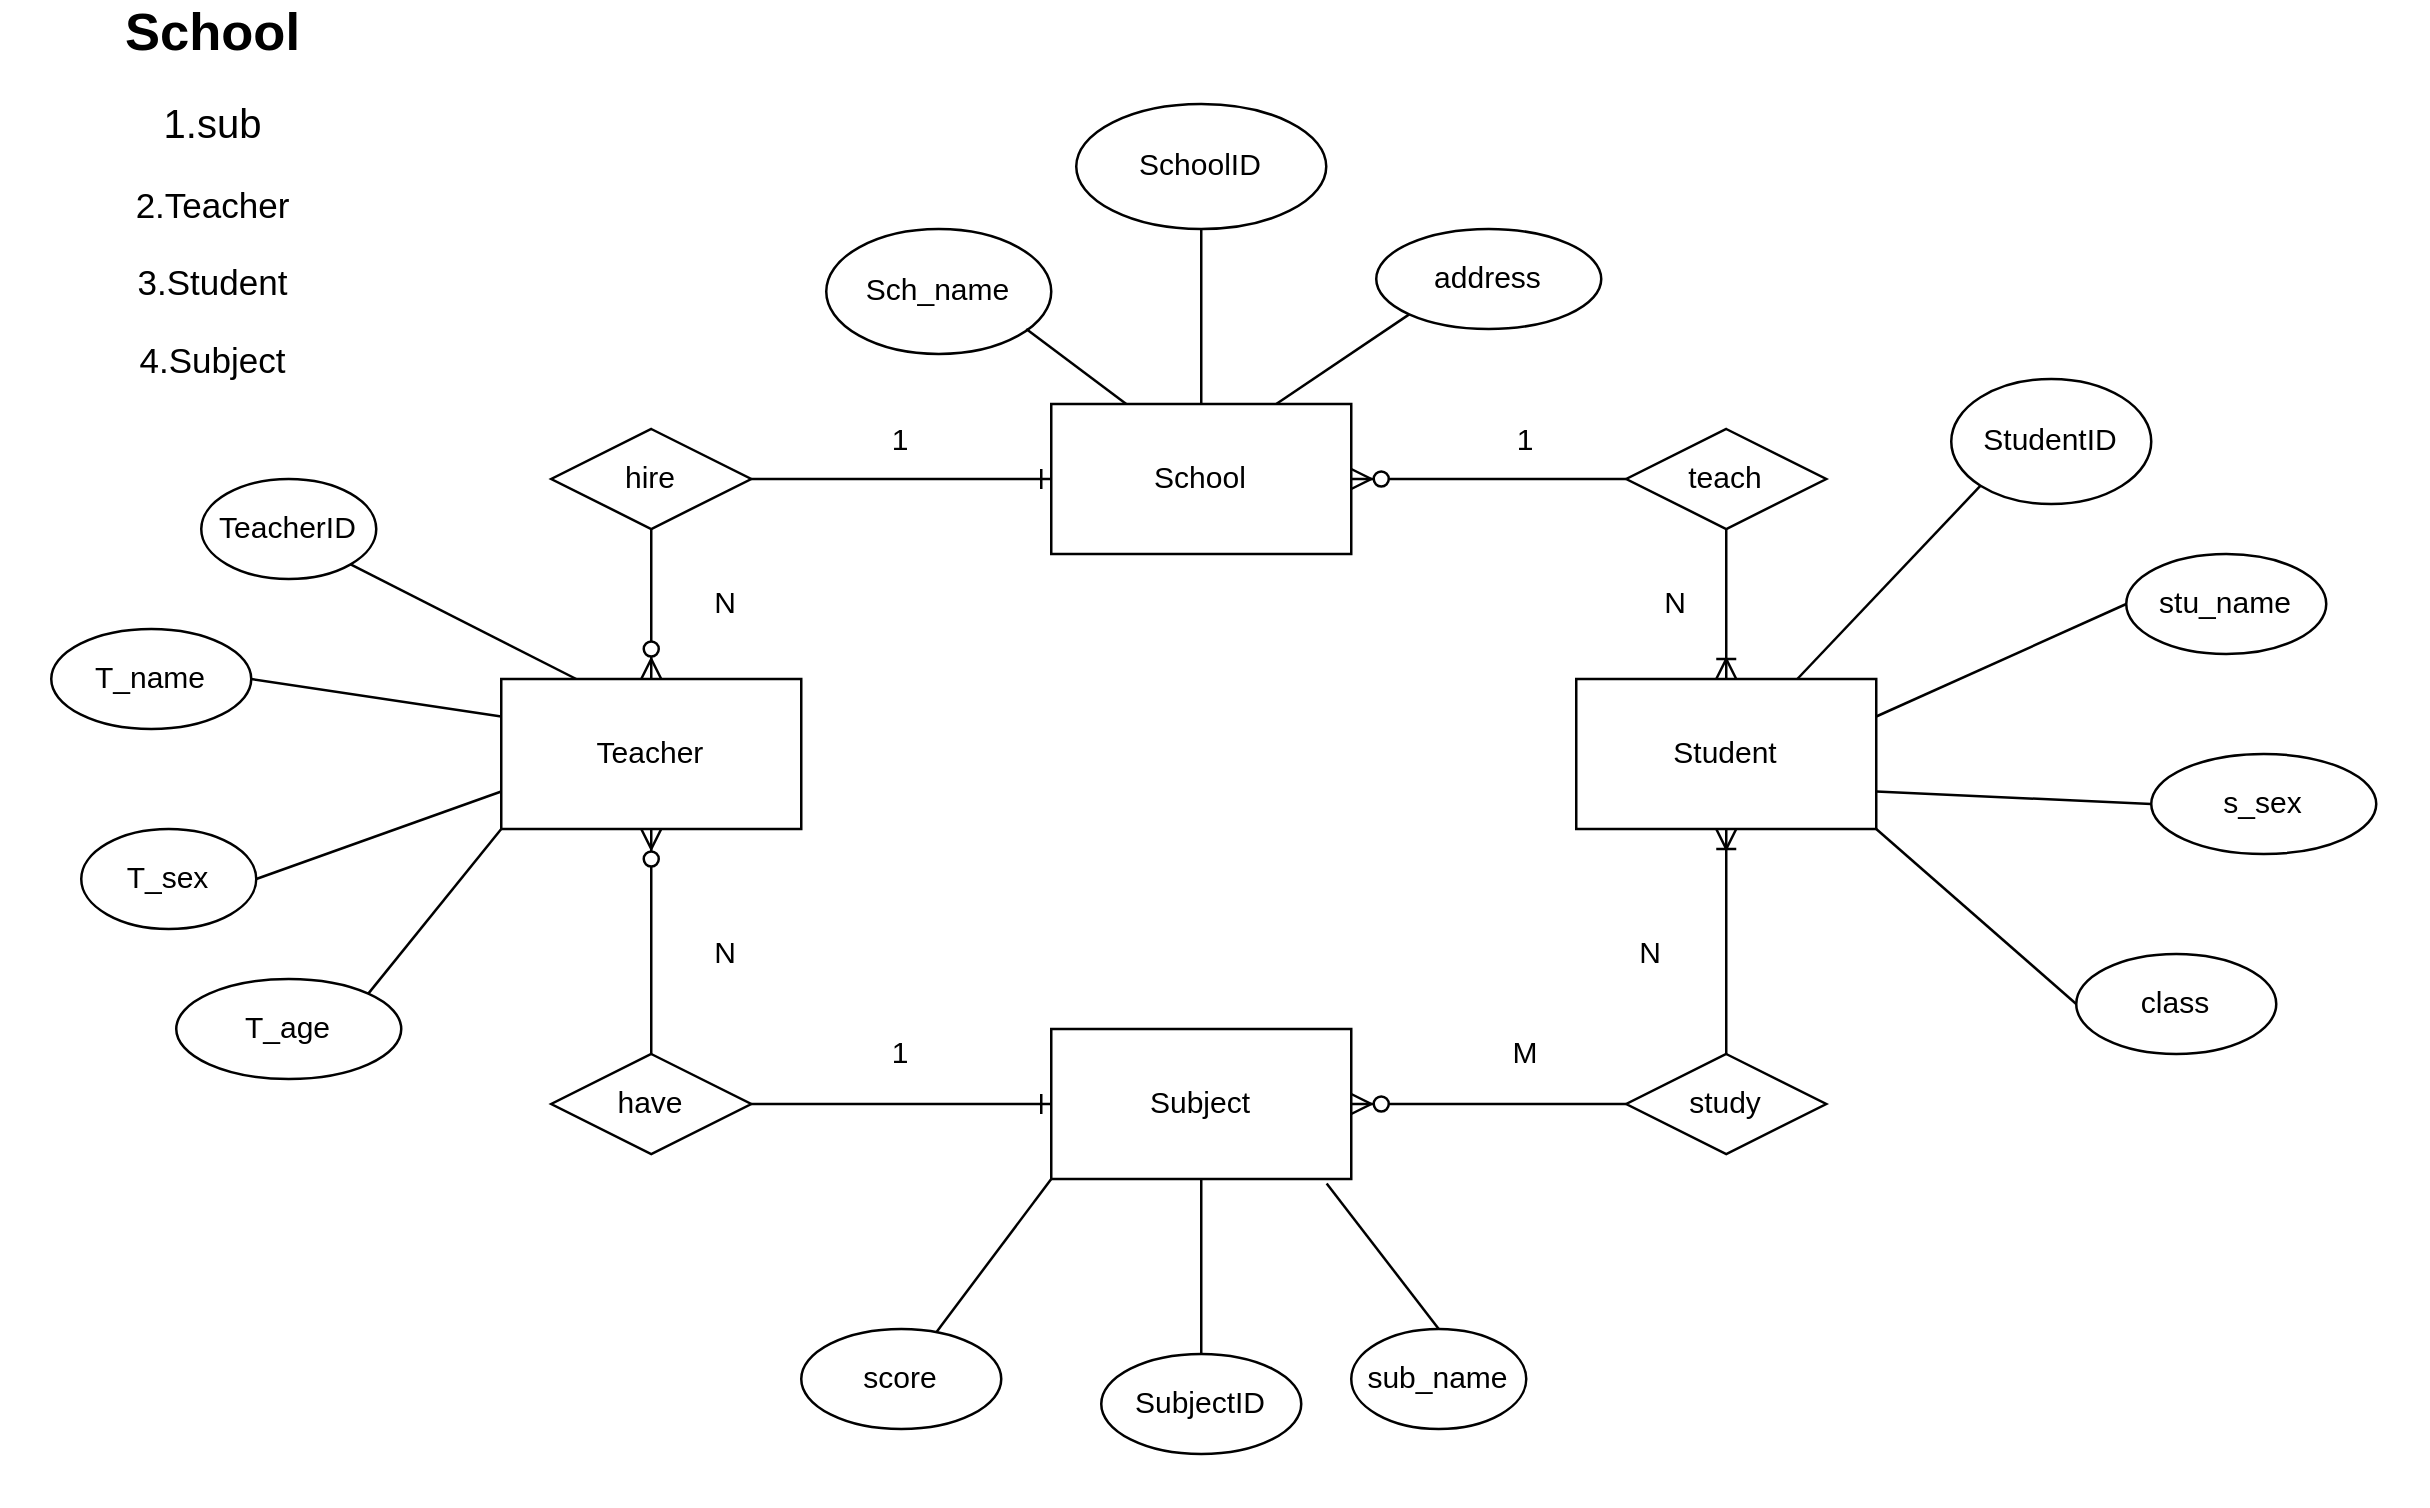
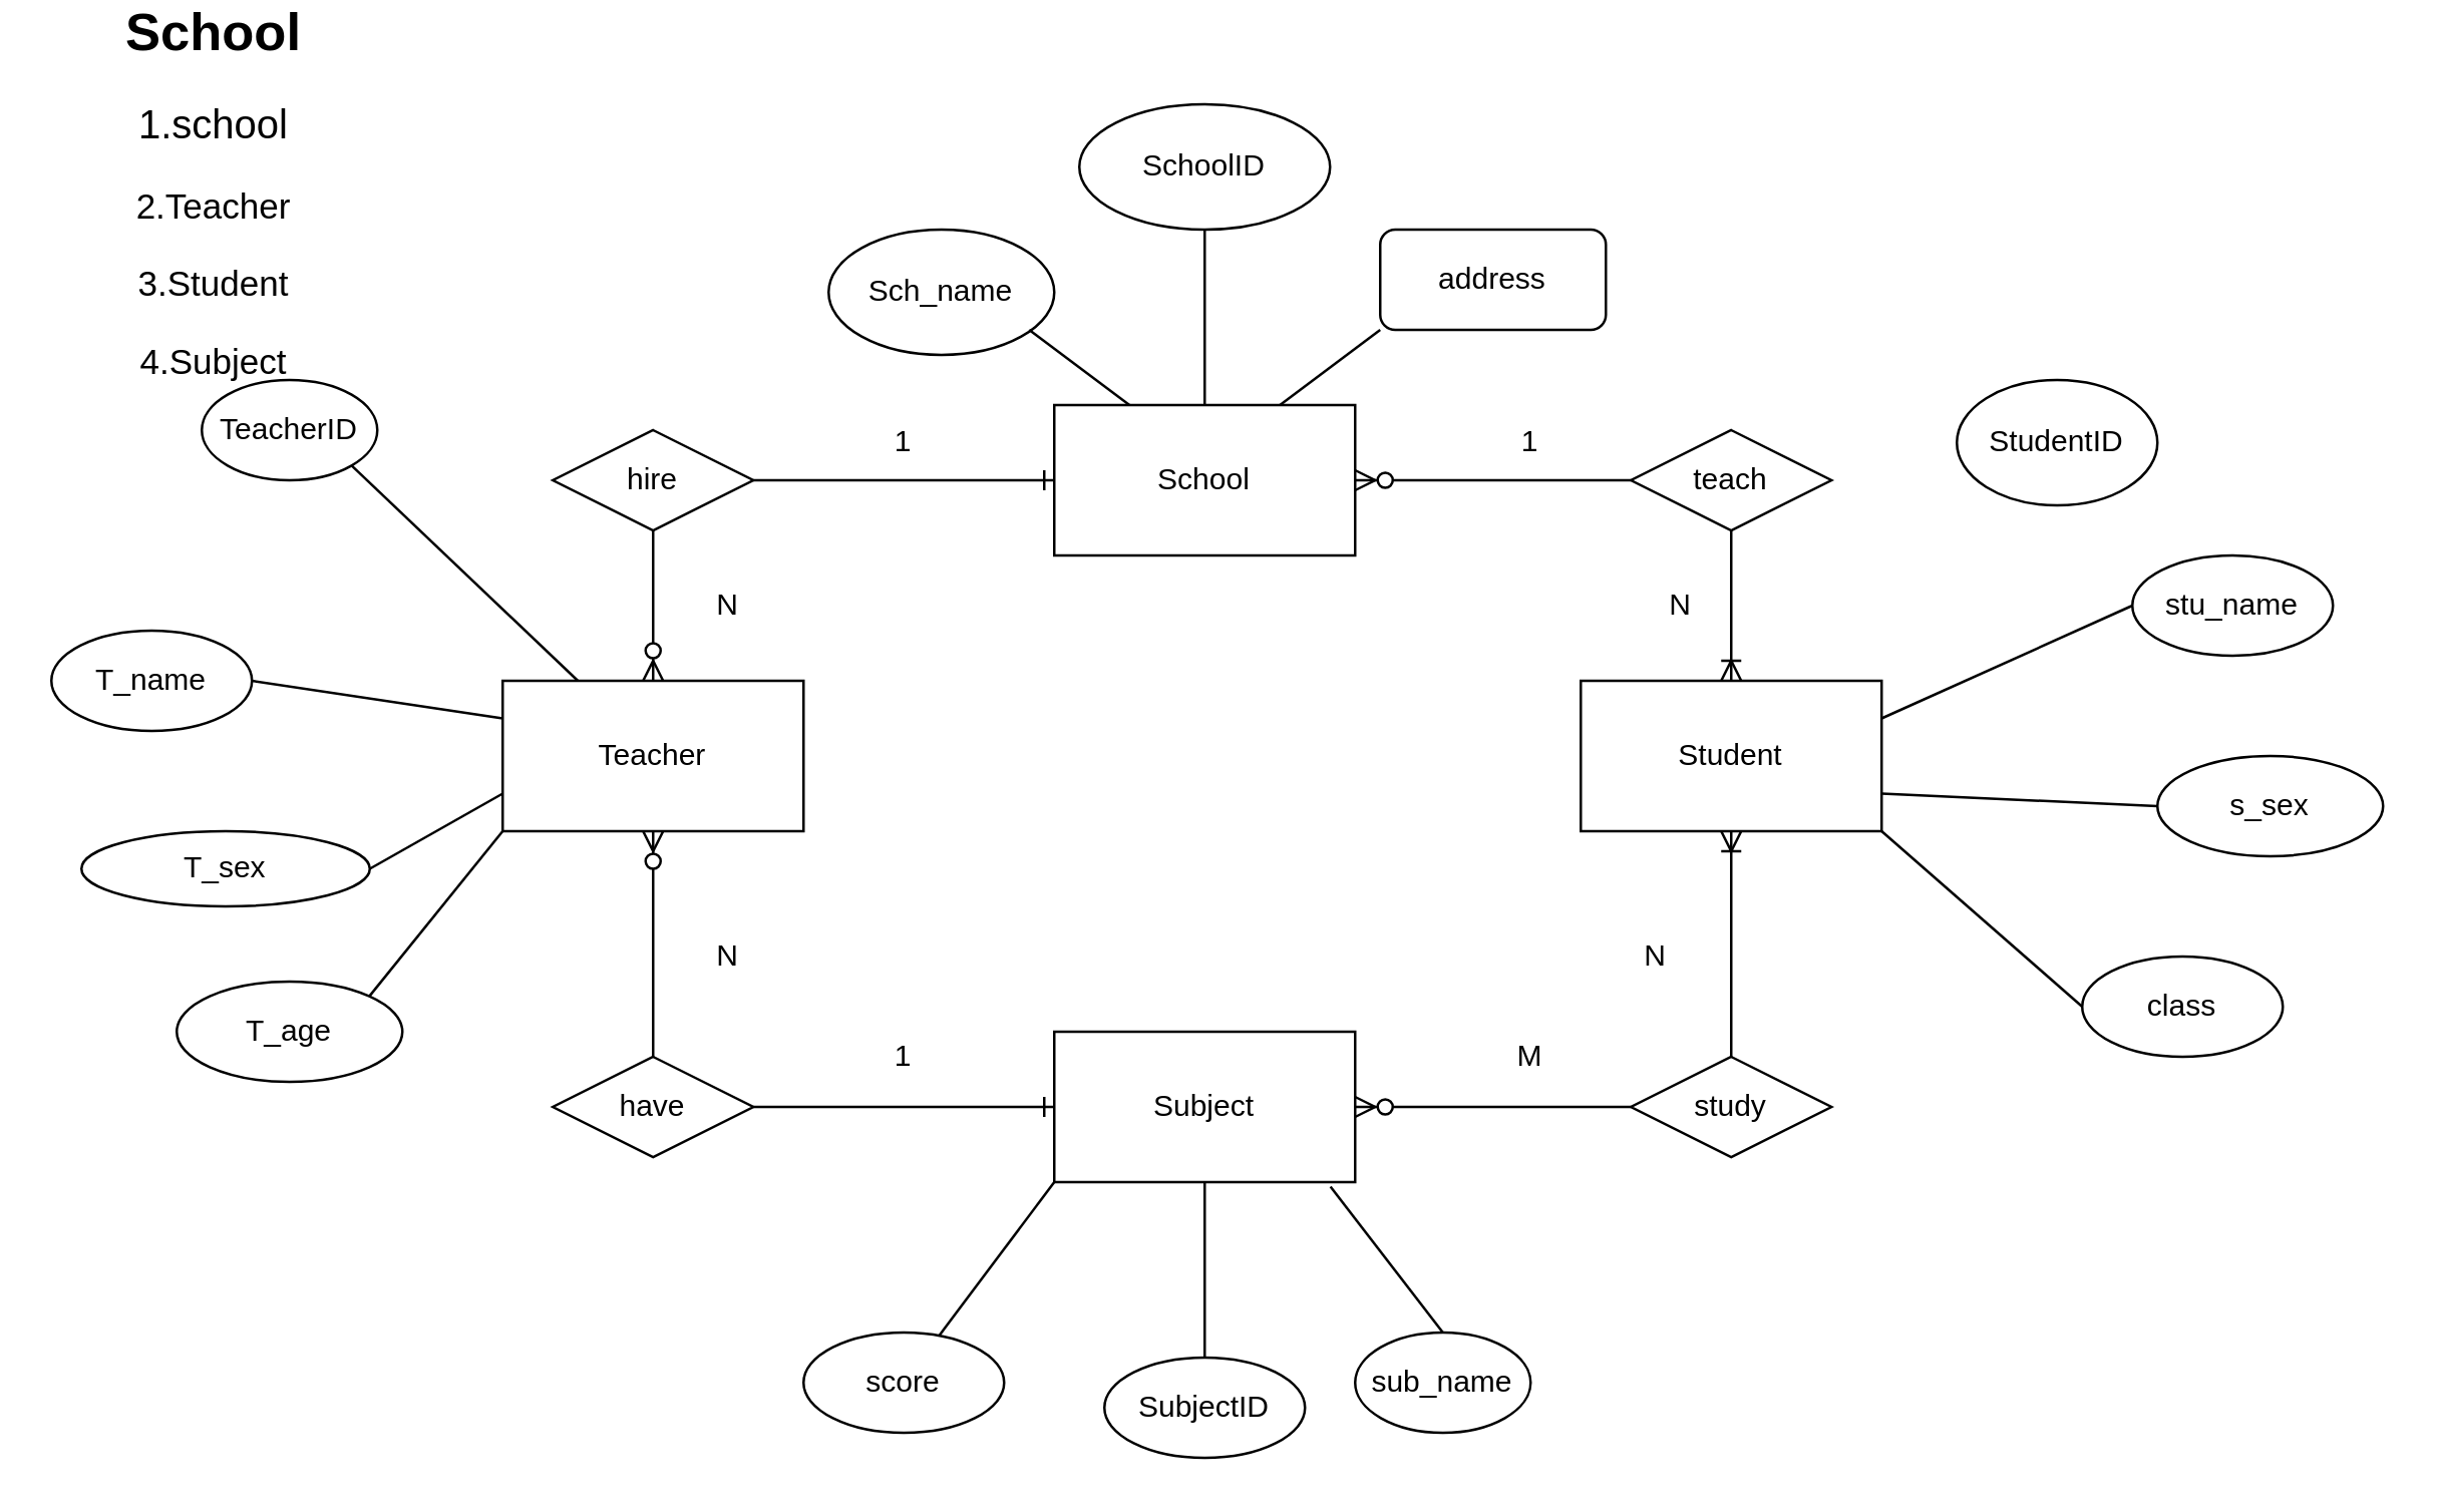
- <mxCell id="50" value="&lt;font&gt;&lt;b&gt;&lt;font style=&quot;font-size: 21px&quot;&gt;School&lt;/font&gt;&lt;/b&gt;&lt;br&gt;&lt;br&gt;&lt;font style=&quot;font-size: 16px&quot;&gt;1.sub&lt;br&gt;&lt;/font&gt;&lt;br&gt;&lt;span style=&quot;font-size: 14px&quot;&gt;2.Teacher&lt;/span&gt;&lt;br&gt;&lt;br&gt;&lt;span style=&quot;font-size: 14px&quot;&gt;3.Student&lt;/span&gt;&lt;br&gt;&lt;br&gt;&lt;span style=&quot;font-size: 14px&quot;&gt;4.Subject&lt;/span&gt;&lt;/font&gt;" style="text;html=1;strokeColor=none;fillColor=none;align=center;verticalAlign=middle;whiteSpace=wrap;rounded=0;" parent="1" vertex="1"><mxGeometry x="20" y="20" width="130" height="110" as="geometry" /></mxCell>
+ <mxCell id="50" value="&lt;font&gt;&lt;b&gt;&lt;font style=&quot;font-size: 21px&quot;&gt;School&lt;/font&gt;&lt;/b&gt;&lt;br&gt;&lt;br&gt;&lt;font style=&quot;font-size: 16px&quot;&gt;1.school&lt;br&gt;&lt;/font&gt;&lt;br&gt;&lt;span style=&quot;font-size: 14px&quot;&gt;2.Teacher&lt;/span&gt;&lt;br&gt;&lt;br&gt;&lt;span style=&quot;font-size: 14px&quot;&gt;3.Student&lt;/span&gt;&lt;br&gt;&lt;br&gt;&lt;span style=&quot;font-size: 14px&quot;&gt;4.Subject&lt;/span&gt;&lt;/font&gt;" style="text;html=1;strokeColor=none;fillColor=none;align=center;verticalAlign=middle;whiteSpace=wrap;rounded=0;" parent="1" vertex="1"><mxGeometry x="20" y="20" width="130" height="110" as="geometry" /></mxCell>
- <mxCell id="29" value="address" style="ellipse;whiteSpace=wrap;html=1;" parent="1" vertex="1"><mxGeometry x="550" y="90" width="90" height="40" as="geometry" /></mxCell>
+ <mxCell id="29" value="address" style="whiteSpace=wrap;html=1;rounded=1;" parent="1" vertex="1"><mxGeometry x="550" y="90" width="90" height="40" as="geometry" /></mxCell>
- <mxCell id="6" value="TeacherID" style="ellipse;whiteSpace=wrap;html=1;" parent="1" vertex="1"><mxGeometry x="80" y="190" width="70" height="40" as="geometry" /></mxCell>
+ <mxCell id="6" value="TeacherID" style="ellipse;whiteSpace=wrap;html=1;" parent="1" vertex="1"><mxGeometry x="80" y="150" width="70" height="40" as="geometry" /></mxCell>
- <mxCell id="18" value="" style="endArrow=none;html=1;entryX=0;entryY=1;entryDx=0;entryDy=0;" parent="1" source="4" target="14" edge="1"><mxGeometry width="50" height="50" relative="1" as="geometry"><mxPoint x="750" y="320" as="sourcePoint" /><mxPoint x="790" y="220" as="targetPoint" /></mxGeometry></mxCell>
- <mxCell id="8" value="T_sex" style="ellipse;whiteSpace=wrap;html=1;" parent="1" vertex="1"><mxGeometry x="32" y="330" width="70" height="40" as="geometry" /></mxCell>
+ <mxCell id="8" value="T_sex" style="ellipse;whiteSpace=wrap;html=1;" parent="1" vertex="1"><mxGeometry x="32" y="330" width="115" height="30" as="geometry" /></mxCell>
